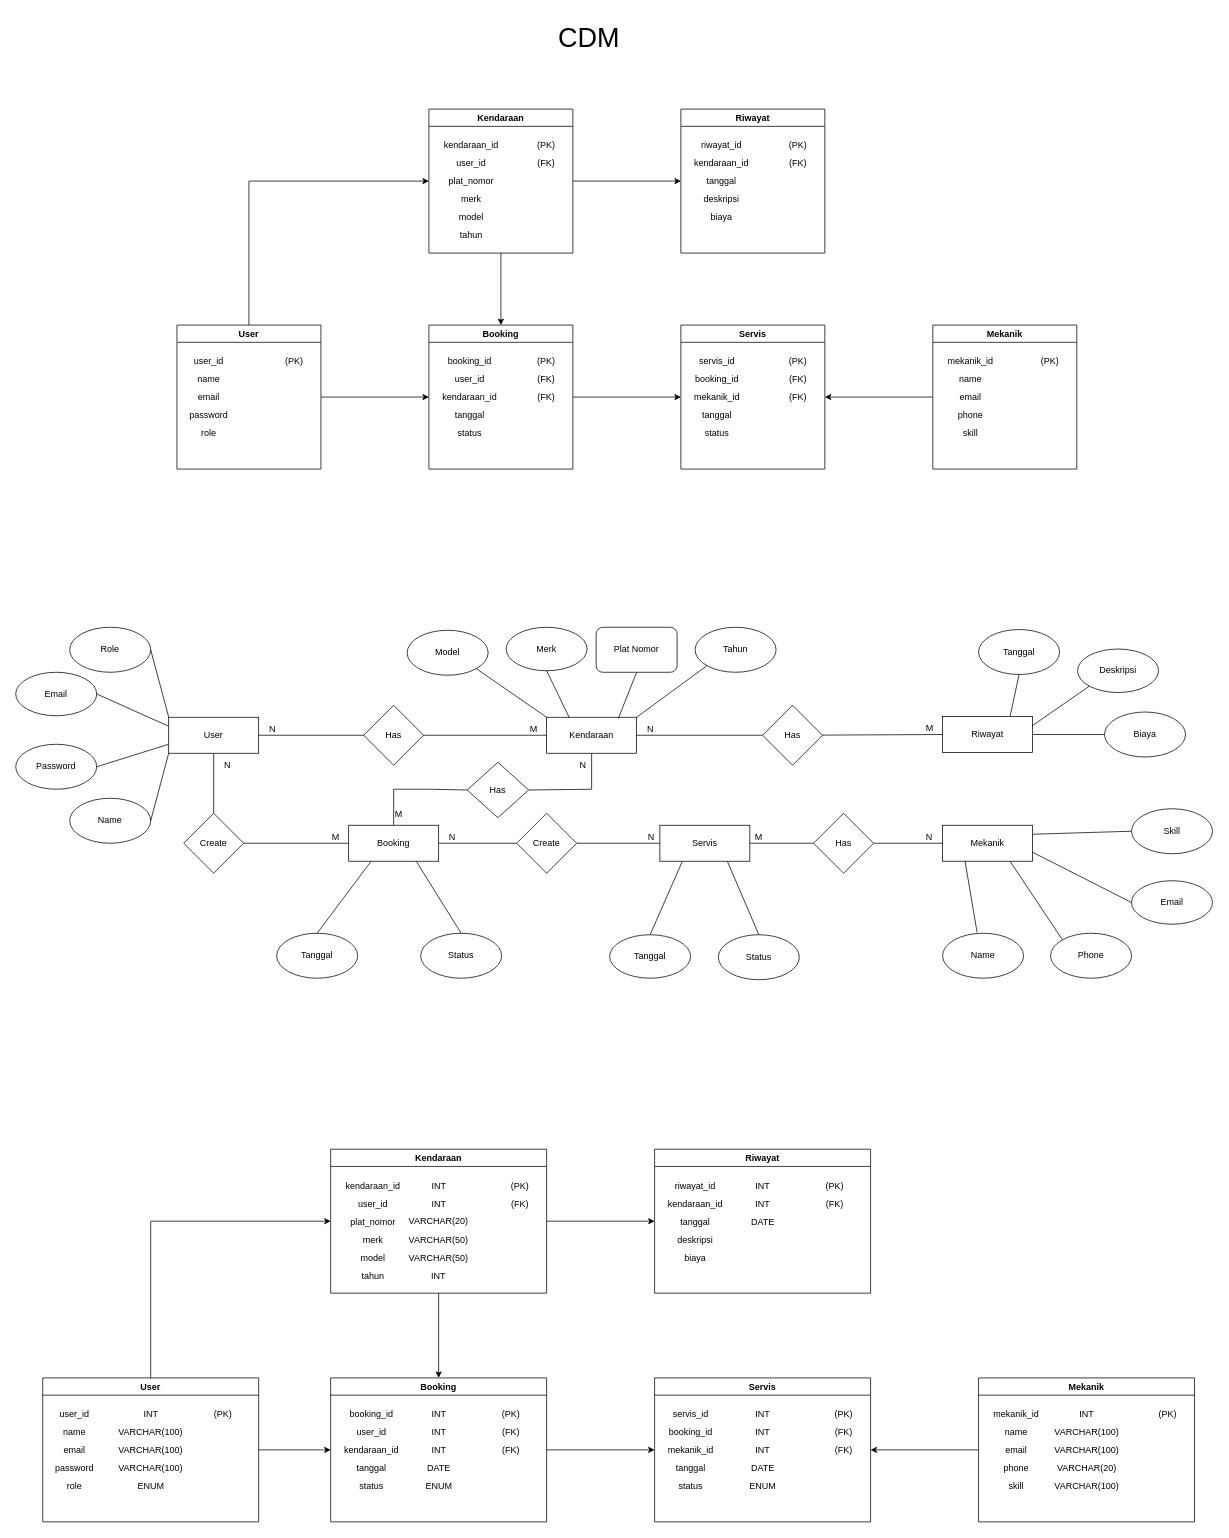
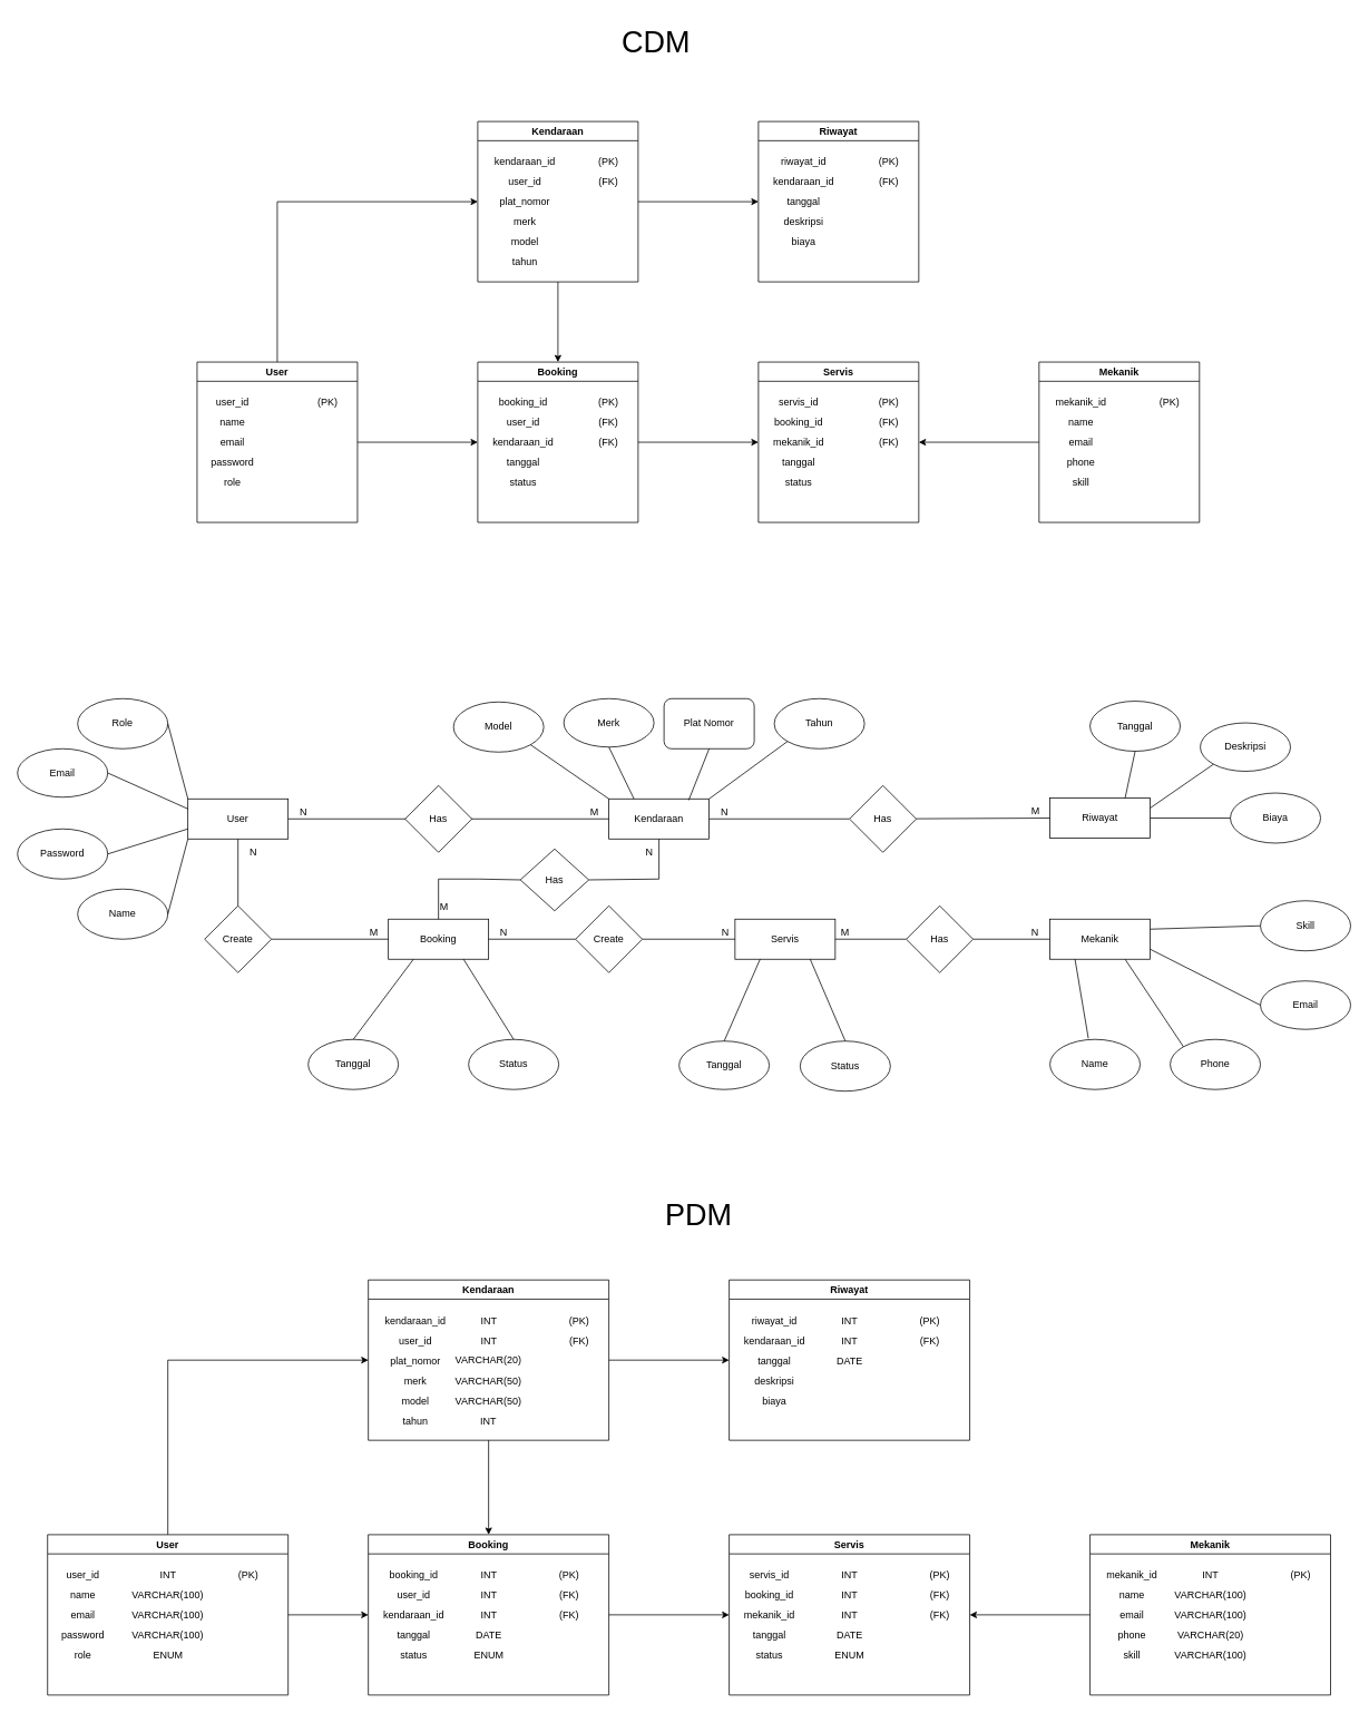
+ <mxCell id="215" value="PDM" style="text;html=1;align=center;verticalAlign=middle;resizable=0;points=[];autosize=1;strokeColor=none;fillColor=none;fontSize=36;" vertex="1" parent="1"><mxGeometry x="781" y="1424" width="108" height="60" as="geometry" /></mxCell>
